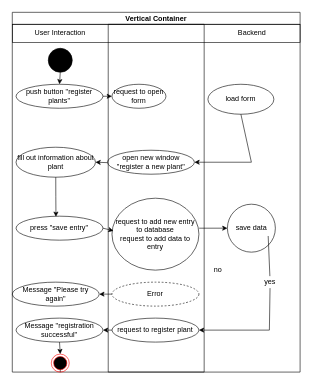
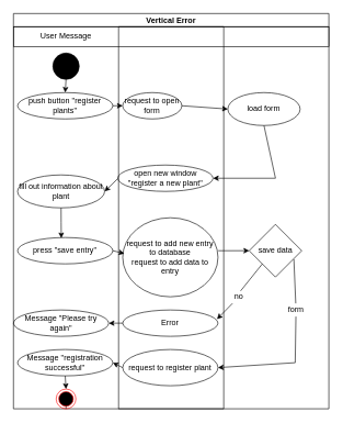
- <mxCell id="2" value="Vertical Container" style="swimlane;fillColor=none;startSize=20;strokeColor=default;" vertex="1" parent="1"><mxGeometry x="20" y="20" width="480" height="600" as="geometry" /></mxCell>
+ <mxCell id="2" value="Vertical Error" style="swimlane;fillColor=none;startSize=20;strokeColor=default;" vertex="1" parent="1"><mxGeometry x="20" y="20" width="480" height="600" as="geometry" /></mxCell>
- <mxCell id="10" value="User Interaction" style="text;html=1;strokeColor=none;fillColor=none;align=center;verticalAlign=middle;whiteSpace=wrap;rounded=0;" vertex="1" parent="2"><mxGeometry x="20" y="20" width="120" height="30" as="geometry" /></mxCell>
+ <mxCell id="10" value="User Message" style="text;html=1;strokeColor=none;fillColor=none;align=center;verticalAlign=middle;whiteSpace=wrap;rounded=0;" vertex="1" parent="2"><mxGeometry x="20" y="20" width="120" height="30" as="geometry" /></mxCell>
- <mxCell id="11" value="Backend" style="text;html=1;strokeColor=none;fillColor=none;align=center;verticalAlign=middle;whiteSpace=wrap;rounded=0;" vertex="1" parent="2"><mxGeometry x="370" y="20" width="60" height="30" as="geometry" /></mxCell>
+ <mxCell id="19" value="" style="endArrow=classic;html=1;rounded=0;exitX=1;exitY=0.5;exitDx=0;exitDy=0;entryX=0;entryY=0.5;entryDx=0;entryDy=0;" edge="1" parent="2" source="4" target="18"><mxGeometry width="50" height="50" relative="1" as="geometry"><mxPoint x="248.75" y="410" as="sourcePoint" /><mxPoint x="298.75" y="360" as="targetPoint" /></mxGeometry></mxCell>
- <mxCell id="16" value="fill out information about plant" style="ellipse;whiteSpace=wrap;html=1;strokeColor=default;fillColor=none;" vertex="1" parent="2"><mxGeometry x="6.25" y="225" width="132.5" height="50" as="geometry" /></mxCell>
+ <mxCell id="16" value="fill out information about plant" style="ellipse;whiteSpace=wrap;html=1;strokeColor=default;fillColor=none;" vertex="1" parent="2"><mxGeometry x="6.25" y="245" width="132.5" height="50" as="geometry" /></mxCell>
- <mxCell id="23" value="save data" style="ellipse;whiteSpace=wrap;html=1;strokeColor=default;fillColor=none;" vertex="1" parent="2"><mxGeometry x="358.75" y="320" width="80" height="80" as="geometry" /></mxCell>
+ <mxCell id="23" value="save data" style="rhombus;whiteSpace=wrap;html=1;strokeColor=default;fillColor=none;" vertex="1" parent="2"><mxGeometry x="358.75" y="320" width="80" height="80" as="geometry" /></mxCell>
+ <mxCell id="35" value="" style="endArrow=none;html=1;rounded=0;exitX=0;exitY=1;exitDx=0;exitDy=0;entryX=0.574;entryY=0.056;entryDx=0;entryDy=0;entryPerimeter=0;" edge="1" parent="2" source="23" target="34"><mxGeometry width="50" height="50" relative="1" as="geometry"><mxPoint x="508.75" y="440" as="sourcePoint" /><mxPoint x="439.8" y="524" as="targetPoint" /></mxGeometry></mxCell>
- <mxCell id="32" value="yes" style="text;html=1;strokeColor=none;fillColor=none;align=center;verticalAlign=middle;whiteSpace=wrap;rounded=0;" vertex="1" parent="2"><mxGeometry x="400" y="440" width="60" height="20" as="geometry" /></mxCell>
+ <mxCell id="32" value="form" style="text;html=1;strokeColor=none;fillColor=none;align=center;verticalAlign=middle;whiteSpace=wrap;rounded=0;" vertex="1" parent="2"><mxGeometry x="400" y="440" width="60" height="20" as="geometry" /></mxCell>
+ <mxCell id="25" value="" style="endArrow=classic;html=1;rounded=0;entryX=0.99;entryY=0.35;entryDx=0;entryDy=0;entryPerimeter=0;startArrow=none;" edge="1" parent="2" source="34" target="7"><mxGeometry width="50" height="50" relative="1" as="geometry"><mxPoint x="358.75" y="440" as="sourcePoint" /><mxPoint x="388.75" y="740" as="targetPoint" /></mxGeometry></mxCell>
- <mxCell id="7" value="Error" style="ellipse;whiteSpace=wrap;html=1;strokeColor=default;fillColor=none;dashed=1;" vertex="1" parent="3"><mxGeometry x="6.25" y="430" width="145" height="40" as="geometry" /></mxCell>
+ <mxCell id="7" value="Error" style="ellipse;whiteSpace=wrap;html=1;strokeColor=default;fillColor=none;" vertex="1" parent="3"><mxGeometry x="6.25" y="430" width="145" height="40" as="geometry" /></mxCell>
- <mxCell id="8" value="request to register plant" style="ellipse;whiteSpace=wrap;html=1;strokeColor=default;fillColor=none;" vertex="1" parent="3"><mxGeometry x="6.25" y="490" width="145" height="40" as="geometry" /></mxCell>
+ <mxCell id="8" value="request to register plant" style="ellipse;whiteSpace=wrap;html=1;strokeColor=default;fillColor=none;" vertex="1" parent="3"><mxGeometry x="6.25" y="490" width="145" height="55" as="geometry" /></mxCell>
